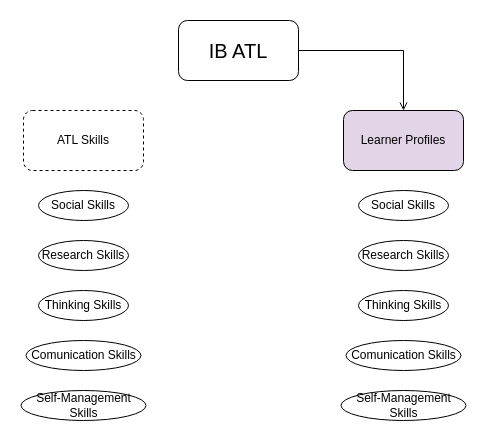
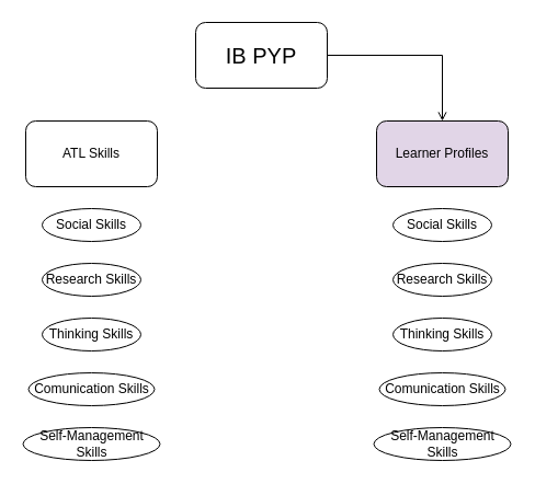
- <mxCell id="3" value="IB ATL" style="rounded=1;whiteSpace=wrap;html=1;fontSize=20;" vertex="1" parent="1"><mxGeometry x="178" y="20" width="120" height="60" as="geometry" /></mxCell>
+ <mxCell id="3" value="IB PYP" style="rounded=1;whiteSpace=wrap;html=1;fontSize=20;" vertex="1" parent="1"><mxGeometry x="178" y="20" width="120" height="60" as="geometry" /></mxCell>
- <mxCell id="4" value="ATL Skills" style="rounded=1;whiteSpace=wrap;html=1;dashed=1;" vertex="1" parent="1"><mxGeometry x="23" y="110" width="120" height="60" as="geometry" /></mxCell>
+ <mxCell id="4" value="ATL Skills" style="rounded=1;whiteSpace=wrap;html=1;" vertex="1" parent="1"><mxGeometry x="23" y="110" width="120" height="60" as="geometry" /></mxCell>
